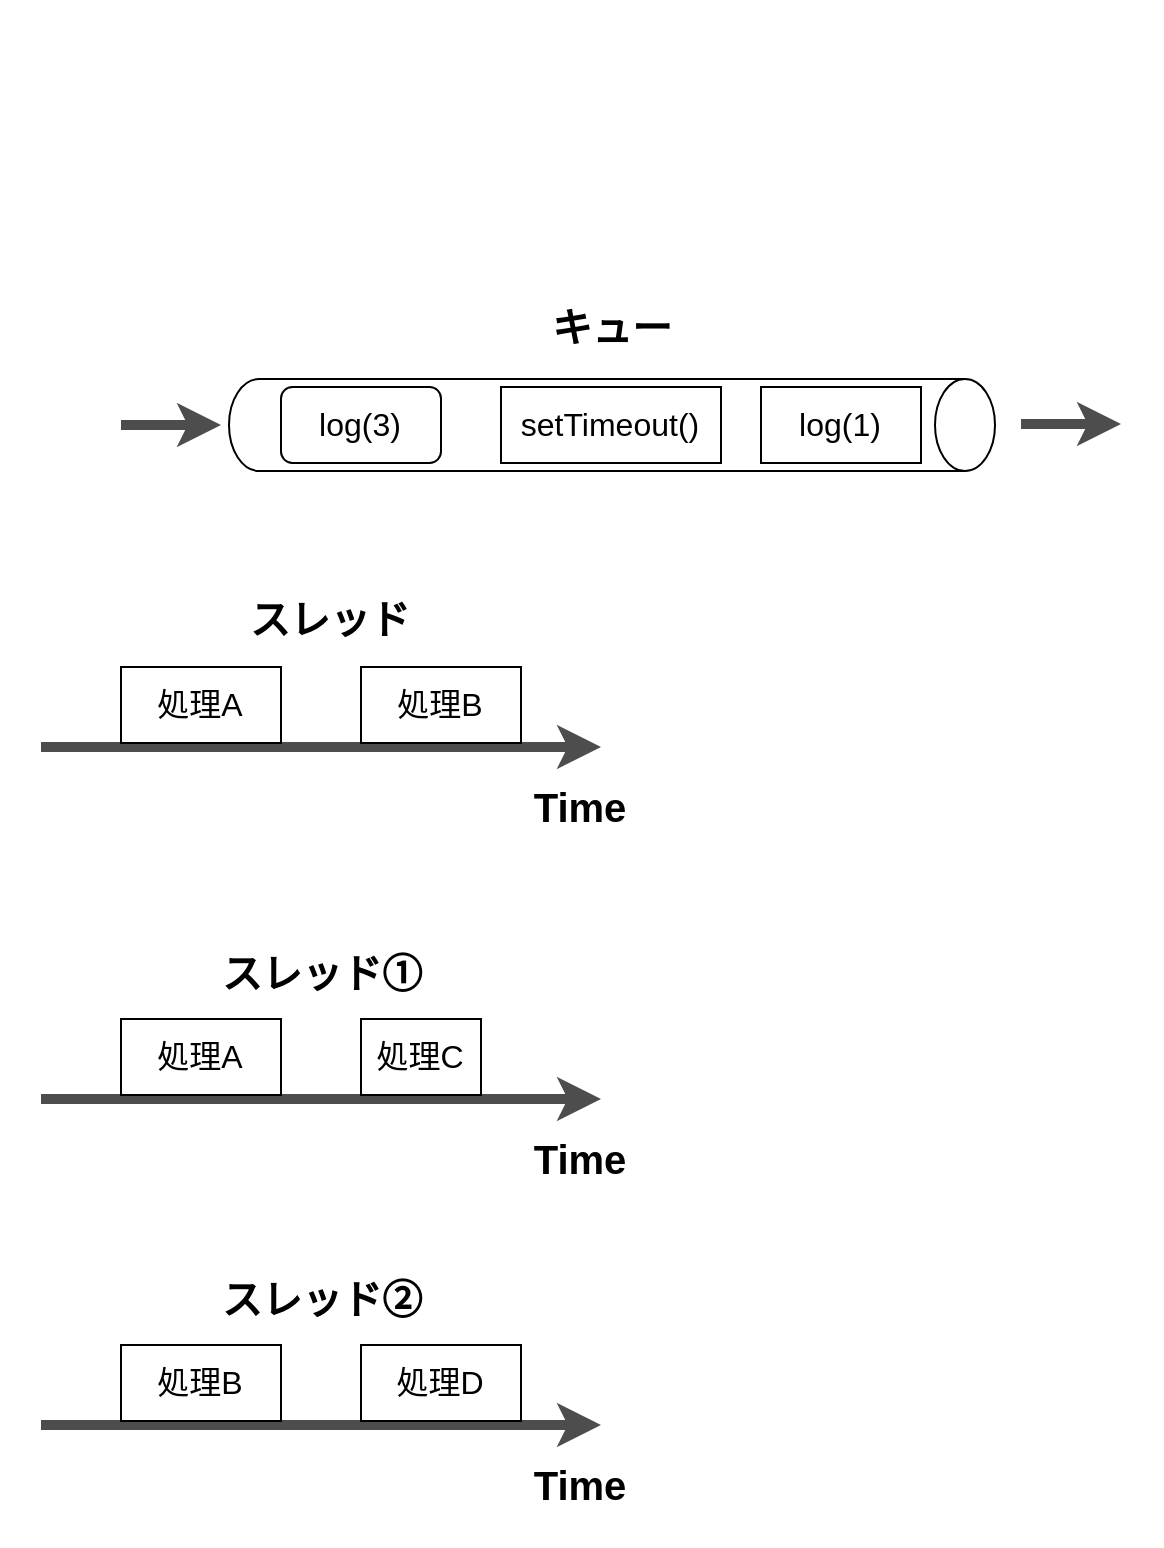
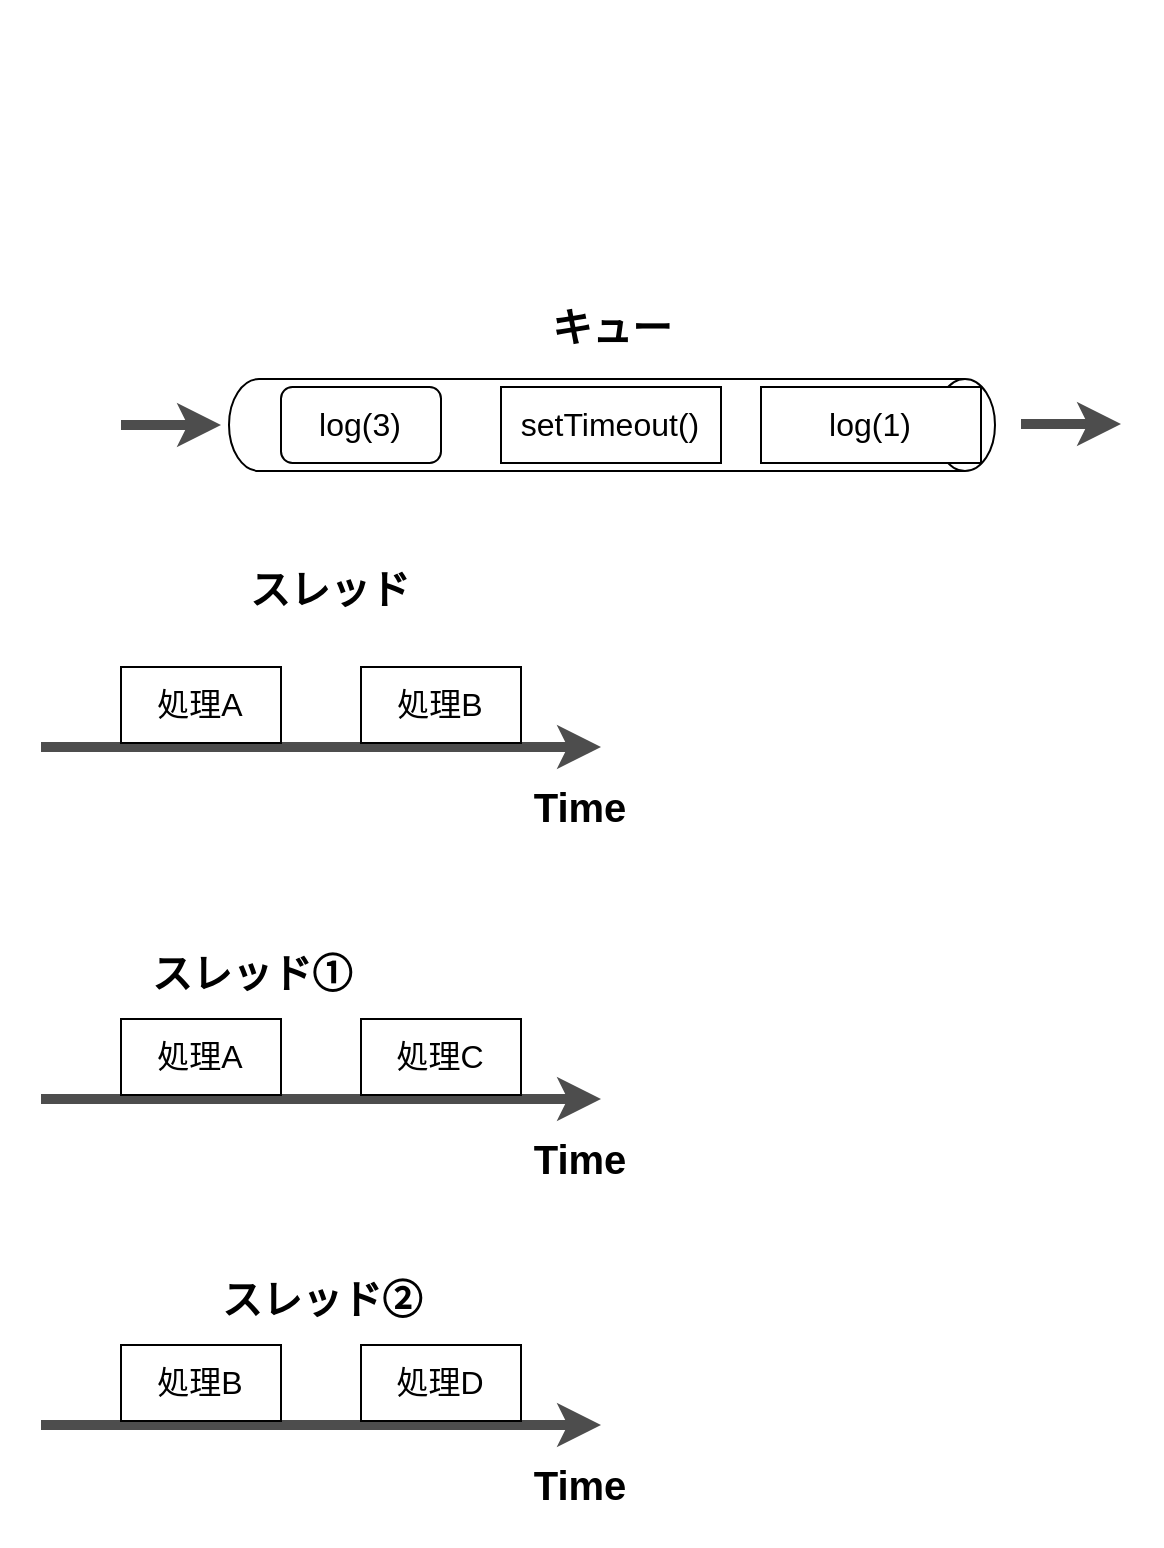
- <mxCell id="22" value="&lt;span style=&quot;font-size: 16px&quot;&gt;log(1)&lt;/span&gt;" style="rounded=0;whiteSpace=wrap;html=1;" vertex="1" parent="1"><mxGeometry x="380" y="193" width="80" height="38" as="geometry" /></mxCell>
+ <mxCell id="22" value="&lt;span style=&quot;font-size: 16px&quot;&gt;log(1)&lt;/span&gt;" style="rounded=0;whiteSpace=wrap;html=1;" vertex="1" parent="1"><mxGeometry x="380" y="193" width="110" height="38" as="geometry" /></mxCell>
- <mxCell id="5" value="スレッド" style="text;html=1;strokeColor=none;fillColor=none;align=center;verticalAlign=middle;whiteSpace=wrap;rounded=0;fontSize=20;fontStyle=1" vertex="1" parent="1"><mxGeometry x="120" y="299" width="90" height="20" as="geometry" /></mxCell>
+ <mxCell id="5" value="スレッド" style="text;html=1;strokeColor=none;fillColor=none;align=center;verticalAlign=middle;whiteSpace=wrap;rounded=0;fontSize=20;fontStyle=1" vertex="1" parent="1"><mxGeometry x="120" y="284" width="90" height="20" as="geometry" /></mxCell>
- <mxCell id="10" value="スレッド①" style="text;html=1;strokeColor=none;fillColor=none;align=center;verticalAlign=middle;whiteSpace=wrap;rounded=0;fontSize=20;fontStyle=1" vertex="1" parent="1"><mxGeometry x="106" y="476" width="110" height="20" as="geometry" /></mxCell>
+ <mxCell id="10" value="スレッド①" style="text;html=1;strokeColor=none;fillColor=none;align=center;verticalAlign=middle;whiteSpace=wrap;rounded=0;fontSize=20;fontStyle=1" vertex="1" parent="1"><mxGeometry x="71" y="476" width="110" height="20" as="geometry" /></mxCell>
- <mxCell id="9" value="&lt;font style=&quot;font-size: 16px&quot;&gt;処理C&lt;/font&gt;" style="rounded=0;whiteSpace=wrap;html=1;" vertex="1" parent="1"><mxGeometry x="180" y="509" width="60" height="38" as="geometry" /></mxCell>
+ <mxCell id="9" value="&lt;font style=&quot;font-size: 16px&quot;&gt;処理C&lt;/font&gt;" style="rounded=0;whiteSpace=wrap;html=1;" vertex="1" parent="1"><mxGeometry x="180" y="509" width="80" height="38" as="geometry" /></mxCell>
